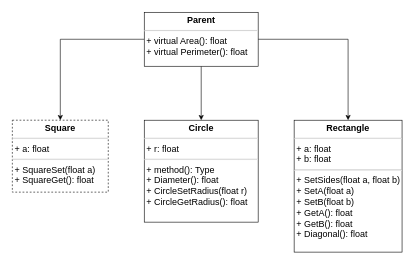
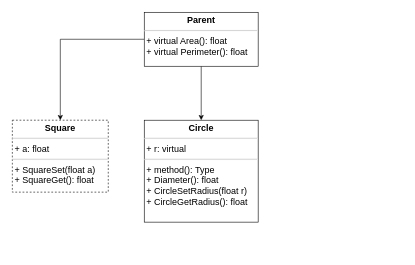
- <mxCell id="4" style="edgeStyle=orthogonalEdgeStyle;rounded=0;orthogonalLoop=1;jettySize=auto;html=1;exitX=1;exitY=0.5;exitDx=0;exitDy=0;entryX=0.5;entryY=0;entryDx=0;entryDy=0;fontSize=15;" edge="1" parent="1" source="5" target="8"><mxGeometry relative="1" as="geometry" /></mxCell>
- <mxCell id="7" value="&lt;p style=&quot;margin: 4px 0px 0px; text-align: center; font-size: 15px;&quot;&gt;&lt;b style=&quot;font-size: 15px;&quot;&gt;Circle&lt;/b&gt;&lt;br style=&quot;font-size: 15px;&quot;&gt;&lt;/p&gt;&lt;hr style=&quot;font-size: 15px;&quot;&gt;&lt;p style=&quot;margin: 0px 0px 0px 4px; font-size: 15px;&quot;&gt;+ r: float&lt;/p&gt;&lt;hr style=&quot;font-size: 15px;&quot;&gt;&lt;p style=&quot;margin: 0px 0px 0px 4px; font-size: 15px;&quot;&gt;+ method(): Type&lt;/p&gt;&lt;p style=&quot;margin: 0px 0px 0px 4px; font-size: 15px;&quot;&gt;+ Diameter(): float&lt;/p&gt;&lt;p style=&quot;margin: 0px 0px 0px 4px; font-size: 15px;&quot;&gt;&lt;span style=&quot;font-size: 15px;&quot;&gt;+ CircleSetRadius(float r)&lt;/span&gt;&lt;br style=&quot;font-size: 15px;&quot;&gt;&lt;/p&gt;&lt;p style=&quot;margin: 0px 0px 0px 4px; font-size: 15px;&quot;&gt;&lt;span style=&quot;font-size: 15px;&quot;&gt;+ CircleGetRadius(): float&lt;/span&gt;&lt;br style=&quot;font-size: 15px;&quot;&gt;&lt;/p&gt;" style="verticalAlign=top;align=left;overflow=fill;fontSize=15;fontFamily=Helvetica;html=1;" vertex="1" parent="1"><mxGeometry x="240" y="200" width="190" height="170" as="geometry" /></mxCell>
+ <mxCell id="7" value="&lt;p style=&quot;margin: 4px 0px 0px; text-align: center; font-size: 15px;&quot;&gt;&lt;b style=&quot;font-size: 15px;&quot;&gt;Circle&lt;/b&gt;&lt;br style=&quot;font-size: 15px;&quot;&gt;&lt;/p&gt;&lt;hr style=&quot;font-size: 15px;&quot;&gt;&lt;p style=&quot;margin: 0px 0px 0px 4px; font-size: 15px;&quot;&gt;+ r: virtual&lt;/p&gt;&lt;hr style=&quot;font-size: 15px;&quot;&gt;&lt;p style=&quot;margin: 0px 0px 0px 4px; font-size: 15px;&quot;&gt;+ method(): Type&lt;/p&gt;&lt;p style=&quot;margin: 0px 0px 0px 4px; font-size: 15px;&quot;&gt;+ Diameter(): float&lt;/p&gt;&lt;p style=&quot;margin: 0px 0px 0px 4px; font-size: 15px;&quot;&gt;&lt;span style=&quot;font-size: 15px;&quot;&gt;+ CircleSetRadius(float r)&lt;/span&gt;&lt;br style=&quot;font-size: 15px;&quot;&gt;&lt;/p&gt;&lt;p style=&quot;margin: 0px 0px 0px 4px; font-size: 15px;&quot;&gt;&lt;span style=&quot;font-size: 15px;&quot;&gt;+ CircleGetRadius(): float&lt;/span&gt;&lt;br style=&quot;font-size: 15px;&quot;&gt;&lt;/p&gt;" style="verticalAlign=top;align=left;overflow=fill;fontSize=15;fontFamily=Helvetica;html=1;" vertex="1" parent="1"><mxGeometry x="240" y="200" width="190" height="170" as="geometry" /></mxCell>
- <mxCell id="8" value="&lt;p style=&quot;margin: 4px 0px 0px; text-align: center; font-size: 15px;&quot;&gt;&lt;b style=&quot;font-size: 15px;&quot;&gt;Rectangle&lt;/b&gt;&lt;br style=&quot;font-size: 15px;&quot;&gt;&lt;/p&gt;&lt;hr style=&quot;font-size: 15px;&quot;&gt;&lt;p style=&quot;margin: 0px 0px 0px 4px; font-size: 15px;&quot;&gt;+ a: float&lt;/p&gt;&lt;p style=&quot;margin: 0px 0px 0px 4px; font-size: 15px;&quot;&gt;+ b: float&lt;br style=&quot;font-size: 15px;&quot;&gt;&lt;/p&gt;&lt;hr style=&quot;font-size: 15px;&quot;&gt;&lt;p style=&quot;margin: 0px 0px 0px 4px; font-size: 15px;&quot;&gt;&lt;span style=&quot;font-size: 15px;&quot;&gt;+ SetSides(float a, float b)&lt;/span&gt;&lt;br style=&quot;font-size: 15px;&quot;&gt;&lt;/p&gt;&lt;p style=&quot;margin: 0px 0px 0px 4px; font-size: 15px;&quot;&gt;&lt;span style=&quot;font-size: 15px;&quot;&gt;+ SetA(float a)&lt;/span&gt;&lt;/p&gt;&lt;p style=&quot;margin: 0px 0px 0px 4px; font-size: 15px;&quot;&gt;+ SetB(float b)&lt;/p&gt;&lt;p style=&quot;margin: 0px 0px 0px 4px; font-size: 15px;&quot;&gt;+ GetA(): float&lt;/p&gt;&lt;p style=&quot;margin: 0px 0px 0px 4px; font-size: 15px;&quot;&gt;+ GetB(): float&lt;/p&gt;&lt;p style=&quot;margin: 0px 0px 0px 4px; font-size: 15px;&quot;&gt;+ Diagonal(): float&lt;/p&gt;&lt;div style=&quot;font-size: 15px;&quot;&gt;&lt;br style=&quot;font-size: 15px;&quot;&gt;&lt;/div&gt;" style="verticalAlign=top;align=left;overflow=fill;fontSize=15;fontFamily=Helvetica;html=1;" vertex="1" parent="1"><mxGeometry x="490" y="200" width="180" height="220" as="geometry" /></mxCell>
